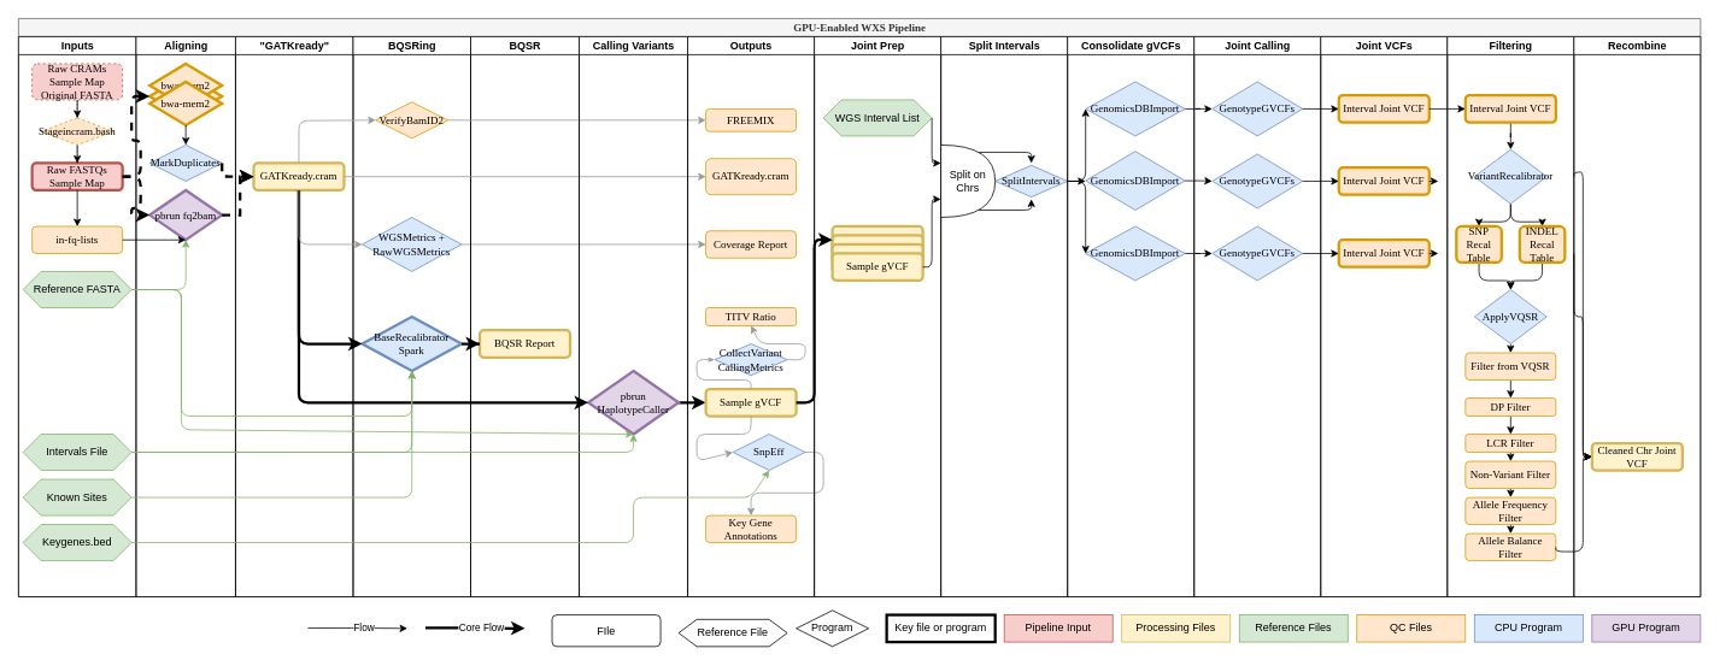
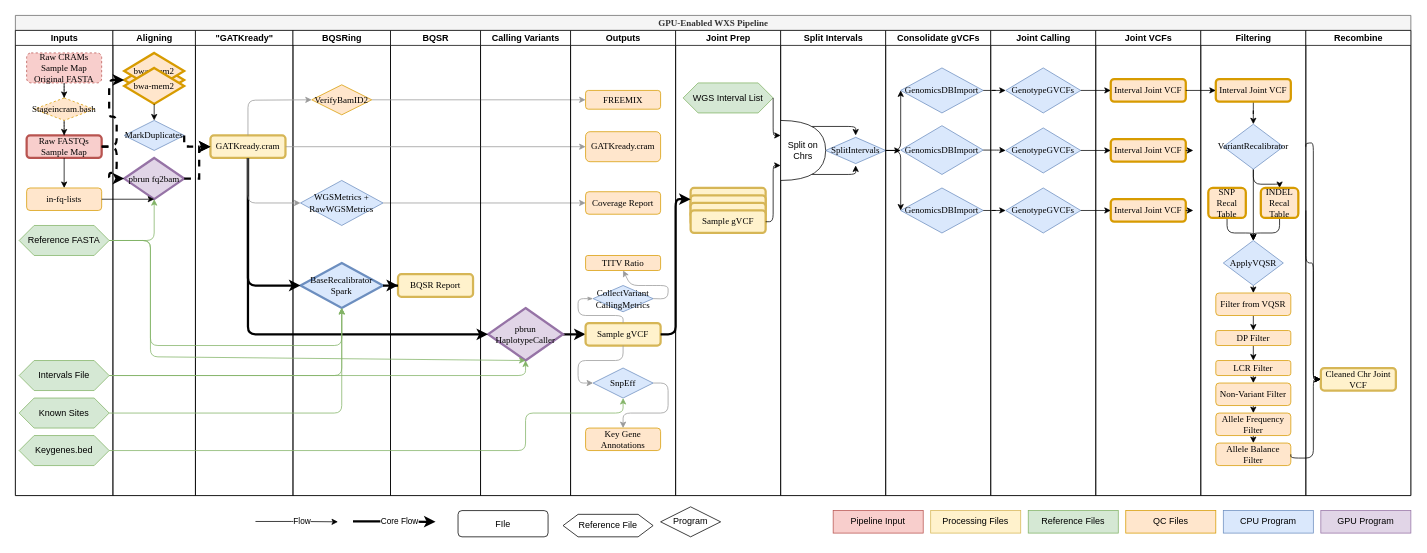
- <mxCell id="102" style="edgeStyle=orthogonalEdgeStyle;rounded=1;orthogonalLoop=1;jettySize=auto;html=1;exitX=0.5;exitY=1;exitDx=0;exitDy=0;entryX=0.5;entryY=0;entryDx=0;entryDy=0;" parent="99" source="104" target="106" edge="1"><mxGeometry relative="1" as="geometry" /></mxCell>
+ <mxCell id="102" style="edgeStyle=orthogonalEdgeStyle;rounded=1;orthogonalLoop=1;jettySize=auto;html=1;exitX=0.5;exitY=1;exitDx=0;exitDy=0;" parent="99" source="104" target="110" edge="1"><mxGeometry relative="1" as="geometry" /></mxCell>
- <mxCell id="53" value="SnpEff" style="rhombus;whiteSpace=wrap;html=1;rounded=0;shadow=0;labelBackgroundColor=none;strokeWidth=1;fontFamily=Verdana;fontSize=12;align=center;fillColor=#dae8fc;strokeColor=#6c8ebf;" parent="43" vertex="1"><mxGeometry x="50" y="440" width="80" height="40" as="geometry" /></mxCell>
+ <mxCell id="53" value="SnpEff" style="rhombus;whiteSpace=wrap;html=1;rounded=0;shadow=0;labelBackgroundColor=none;strokeWidth=1;fontFamily=Verdana;fontSize=12;align=center;fillColor=#dae8fc;strokeColor=#6c8ebf;" parent="43" vertex="1"><mxGeometry x="30" y="450" width="80" height="40" as="geometry" /></mxCell>
- <mxCell id="137" value="Key file or program" style="rounded=0;whiteSpace=wrap;html=1;strokeWidth=3;" vertex="1" parent="1"><mxGeometry x="980" y="680" width="120" height="30" as="geometry" /></mxCell>
